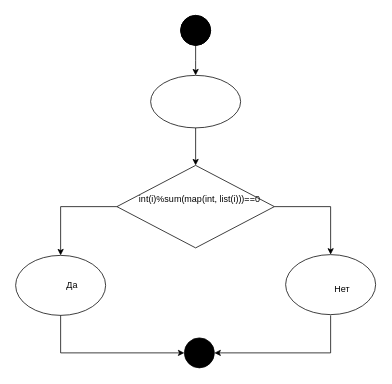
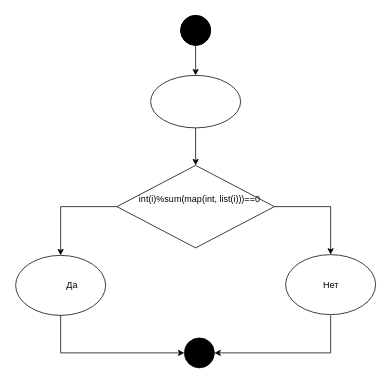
- <mxCell id="15" value="Нет" style="text;html=1;resizable=0;autosize=1;align=center;verticalAlign=middle;points=[];fillColor=none;strokeColor=none;rounded=0;" vertex="1" parent="1"><mxGeometry x="435" y="375" width="40" height="20" as="geometry" /></mxCell>
+ <mxCell id="15" value="Нет" style="text;html=1;resizable=0;autosize=1;align=center;verticalAlign=middle;points=[];fillColor=none;strokeColor=none;rounded=0;" vertex="1" parent="1"><mxGeometry x="420" y="370" width="40" height="20" as="geometry" /></mxCell>
